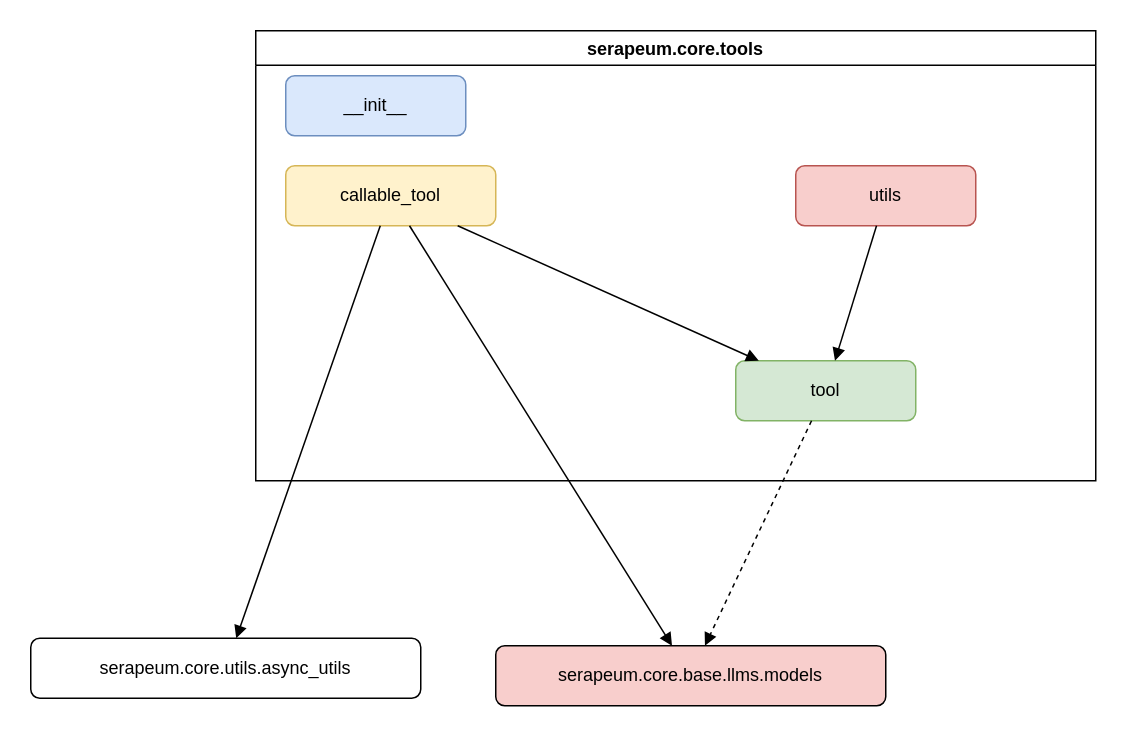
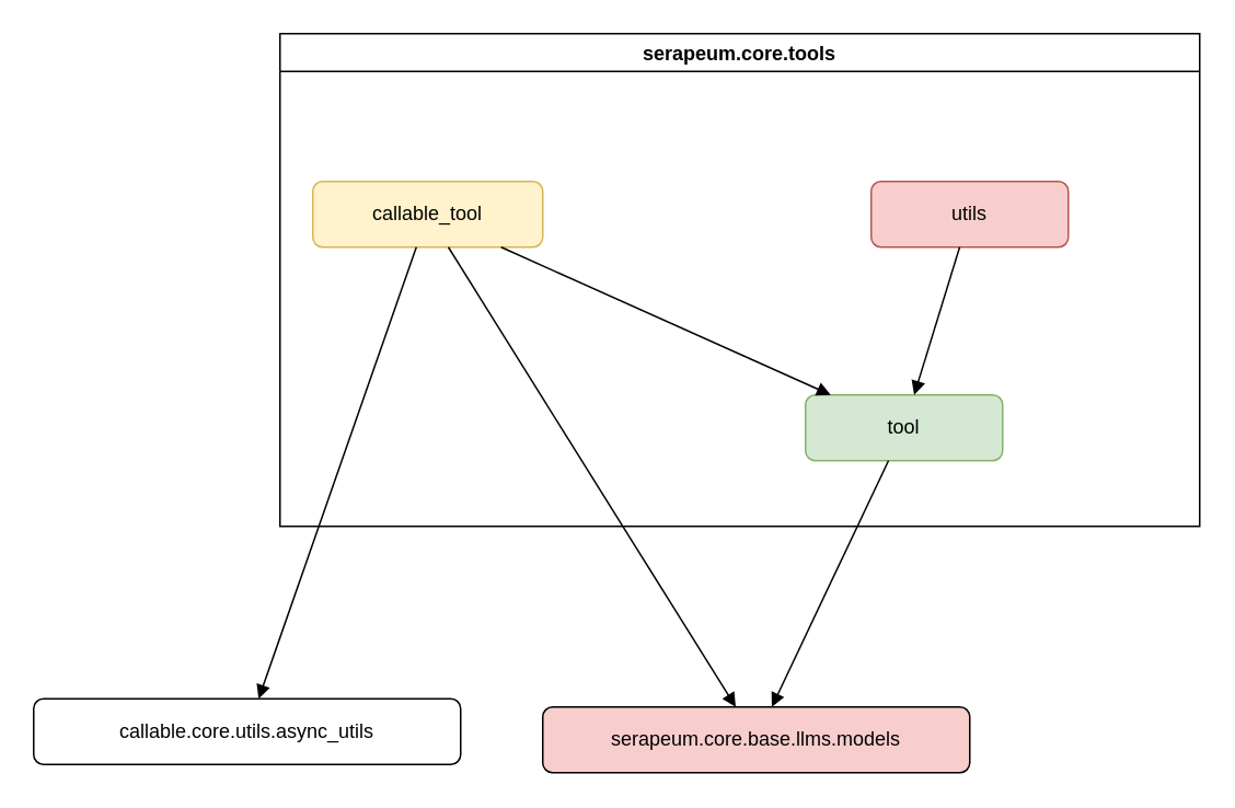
- <mxCell id="3" value="__init__" style="rounded=1;whiteSpace=wrap;html=1;fillColor=#dae8fc;strokeColor=#6c8ebf;" parent="2" vertex="1"><mxGeometry x="20" y="30" width="120" height="40" as="geometry" /></mxCell>
- <mxCell id="12" style="endArrow=block;rounded=0;dashed=1;" parent="1" source="5" target="8" edge="1"><mxGeometry relative="1" as="geometry" /></mxCell>
+ <mxCell id="12" style="endArrow=block;rounded=0;" parent="1" source="5" target="8" edge="1"><mxGeometry relative="1" as="geometry" /></mxCell>
- <mxCell id="7" value="serapeum.core.utils.async_utils" style="rounded=1;whiteSpace=wrap;html=1;" parent="1" vertex="1"><mxGeometry x="20" y="425" width="260" height="40" as="geometry" /></mxCell>
+ <mxCell id="7" value="callable.core.utils.async_utils" style="rounded=1;whiteSpace=wrap;html=1;" parent="1" vertex="1"><mxGeometry x="20" y="425" width="260" height="40" as="geometry" /></mxCell>
